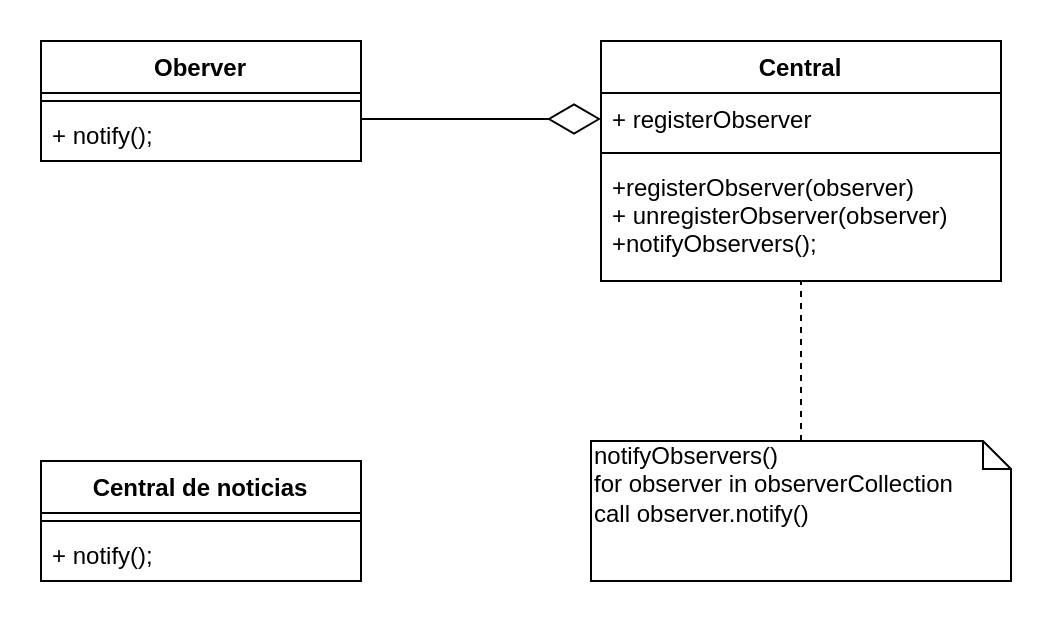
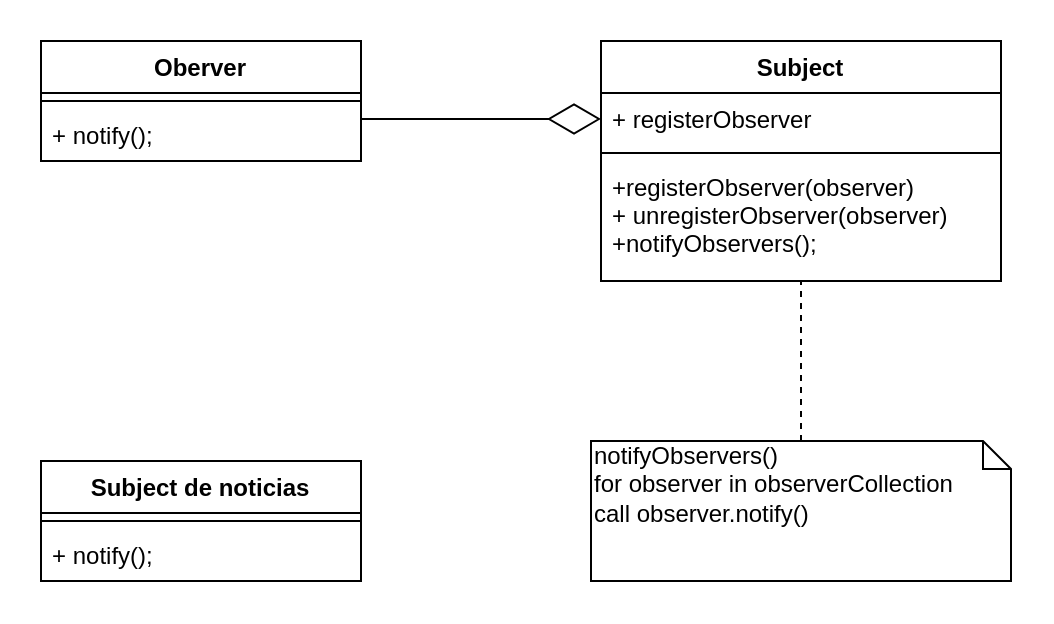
- <mxCell id="2" value="Central" style="swimlane;fontStyle=1;align=center;verticalAlign=top;childLayout=stackLayout;horizontal=1;startSize=26;horizontalStack=0;resizeParent=1;resizeParentMax=0;resizeLast=0;collapsible=1;marginBottom=0;" vertex="1" parent="1"><mxGeometry x="300" y="20" width="200" height="120" as="geometry" /></mxCell>
+ <mxCell id="2" value="Subject" style="swimlane;fontStyle=1;align=center;verticalAlign=top;childLayout=stackLayout;horizontal=1;startSize=26;horizontalStack=0;resizeParent=1;resizeParentMax=0;resizeLast=0;collapsible=1;marginBottom=0;" vertex="1" parent="1"><mxGeometry x="300" y="20" width="200" height="120" as="geometry" /></mxCell>
- <mxCell id="10" value="Central de noticias" style="swimlane;fontStyle=1;align=center;verticalAlign=top;childLayout=stackLayout;horizontal=1;startSize=26;horizontalStack=0;resizeParent=1;resizeParentMax=0;resizeLast=0;collapsible=1;marginBottom=0;" vertex="1" parent="1"><mxGeometry x="20" y="230" width="160" height="60" as="geometry" /></mxCell>
+ <mxCell id="10" value="Subject de noticias" style="swimlane;fontStyle=1;align=center;verticalAlign=top;childLayout=stackLayout;horizontal=1;startSize=26;horizontalStack=0;resizeParent=1;resizeParentMax=0;resizeLast=0;collapsible=1;marginBottom=0;" vertex="1" parent="1"><mxGeometry x="20" y="230" width="160" height="60" as="geometry" /></mxCell>
